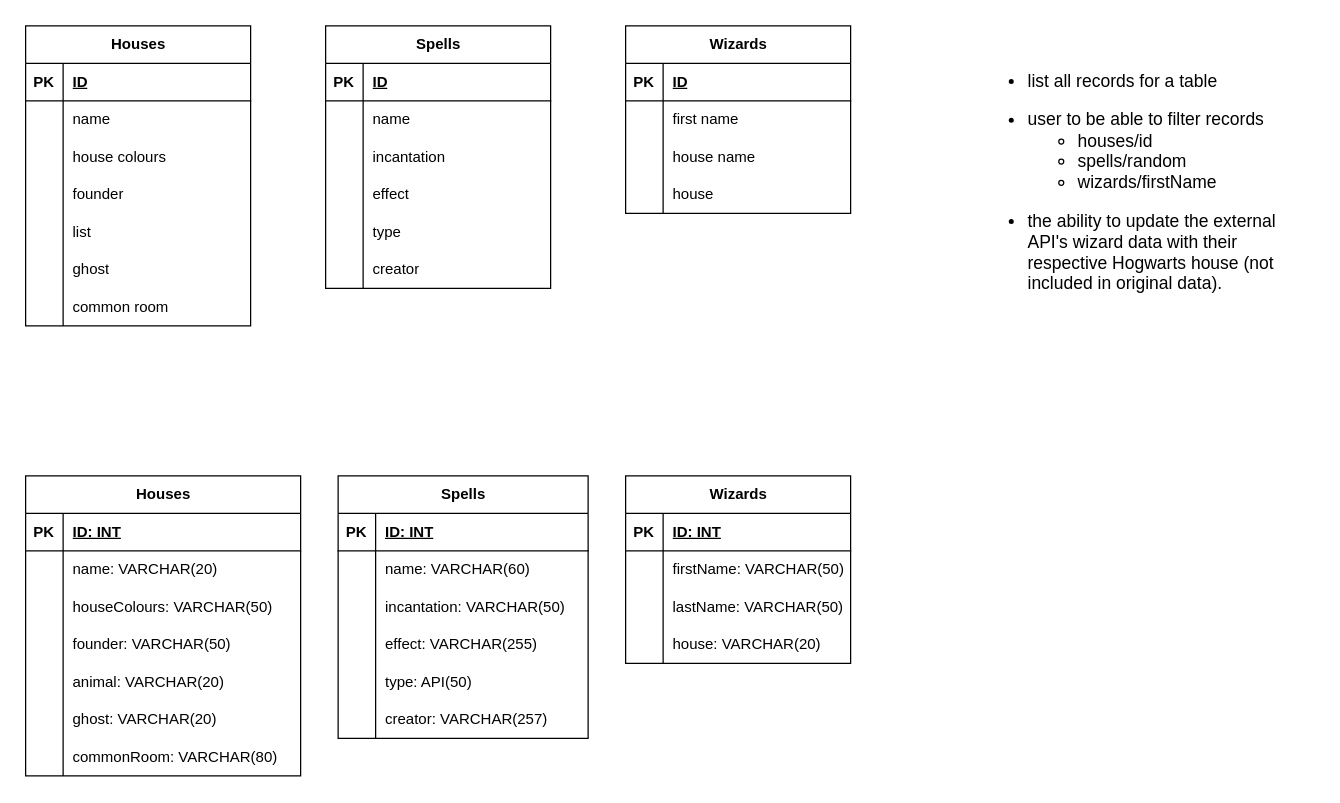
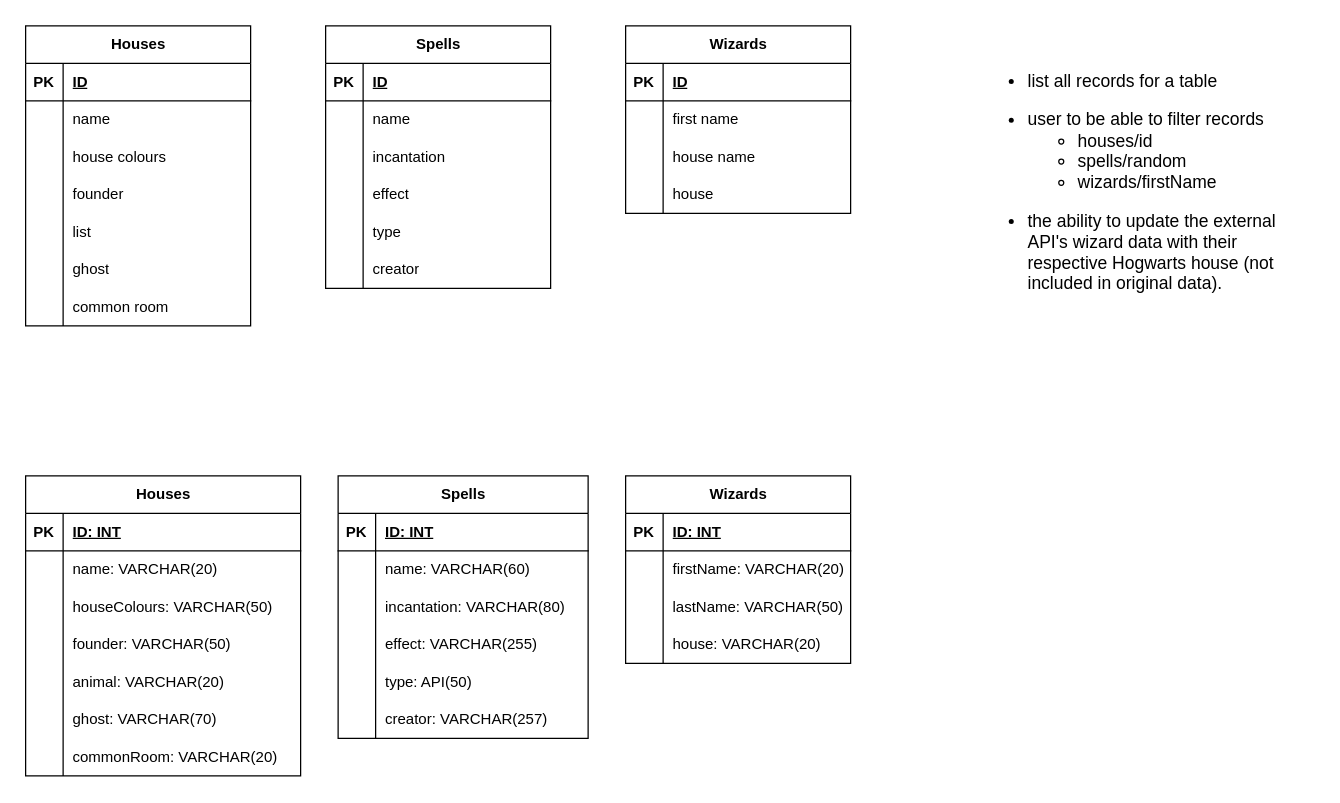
- <mxCell id="103" value="firstName: VARCHAR(50)" style="shape=partialRectangle;connectable=0;fillColor=none;top=0;left=0;bottom=0;right=0;align=left;spacingLeft=6;overflow=hidden;whiteSpace=wrap;html=1;" vertex="1" parent="101"><mxGeometry x="30" width="150" height="30" as="geometry"><mxRectangle width="150" height="30" as="alternateBounds" /></mxGeometry></mxCell>
+ <mxCell id="103" value="firstName: VARCHAR(20)" style="shape=partialRectangle;connectable=0;fillColor=none;top=0;left=0;bottom=0;right=0;align=left;spacingLeft=6;overflow=hidden;whiteSpace=wrap;html=1;" vertex="1" parent="101"><mxGeometry x="30" width="150" height="30" as="geometry"><mxRectangle width="150" height="30" as="alternateBounds" /></mxGeometry></mxCell>
- <mxCell id="74" value="incantation: VARCHAR(50)" style="shape=partialRectangle;connectable=0;fillColor=none;top=0;left=0;bottom=0;right=0;align=left;spacingLeft=6;overflow=hidden;whiteSpace=wrap;html=1;" parent="72" vertex="1"><mxGeometry x="30" width="170" height="30" as="geometry"><mxRectangle width="170" height="30" as="alternateBounds" /></mxGeometry></mxCell>
+ <mxCell id="74" value="incantation: VARCHAR(80)" style="shape=partialRectangle;connectable=0;fillColor=none;top=0;left=0;bottom=0;right=0;align=left;spacingLeft=6;overflow=hidden;whiteSpace=wrap;html=1;" parent="72" vertex="1"><mxGeometry x="30" width="170" height="30" as="geometry"><mxRectangle width="170" height="30" as="alternateBounds" /></mxGeometry></mxCell>
- <mxCell id="61" value="ghost: VARCHAR(20)" style="shape=partialRectangle;connectable=0;fillColor=none;top=0;left=0;bottom=0;right=0;align=left;spacingLeft=6;overflow=hidden;whiteSpace=wrap;html=1;" parent="59" vertex="1"><mxGeometry x="30" width="190" height="30" as="geometry"><mxRectangle width="190" height="30" as="alternateBounds" /></mxGeometry></mxCell>
+ <mxCell id="61" value="ghost: VARCHAR(70)" style="shape=partialRectangle;connectable=0;fillColor=none;top=0;left=0;bottom=0;right=0;align=left;spacingLeft=6;overflow=hidden;whiteSpace=wrap;html=1;" parent="59" vertex="1"><mxGeometry x="30" width="190" height="30" as="geometry"><mxRectangle width="190" height="30" as="alternateBounds" /></mxGeometry></mxCell>
- <mxCell id="64" value="commonRoom: VARCHAR(80)" style="shape=partialRectangle;connectable=0;fillColor=none;top=0;left=0;bottom=0;right=0;align=left;spacingLeft=6;overflow=hidden;whiteSpace=wrap;html=1;" parent="62" vertex="1"><mxGeometry x="30" width="190" height="30" as="geometry"><mxRectangle width="190" height="30" as="alternateBounds" /></mxGeometry></mxCell>
+ <mxCell id="64" value="commonRoom: VARCHAR(20)" style="shape=partialRectangle;connectable=0;fillColor=none;top=0;left=0;bottom=0;right=0;align=left;spacingLeft=6;overflow=hidden;whiteSpace=wrap;html=1;" parent="62" vertex="1"><mxGeometry x="30" width="190" height="30" as="geometry"><mxRectangle width="190" height="30" as="alternateBounds" /></mxGeometry></mxCell>
